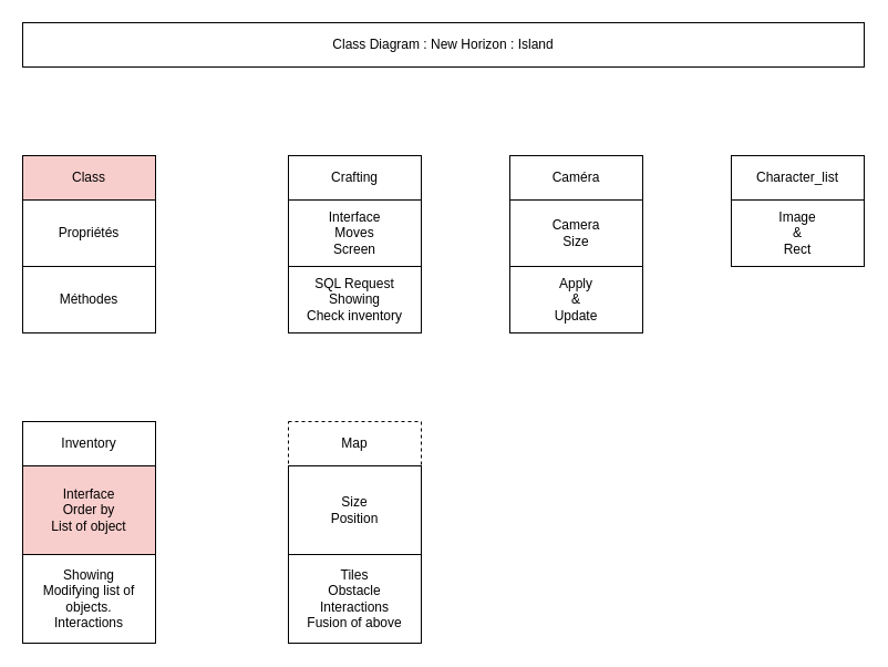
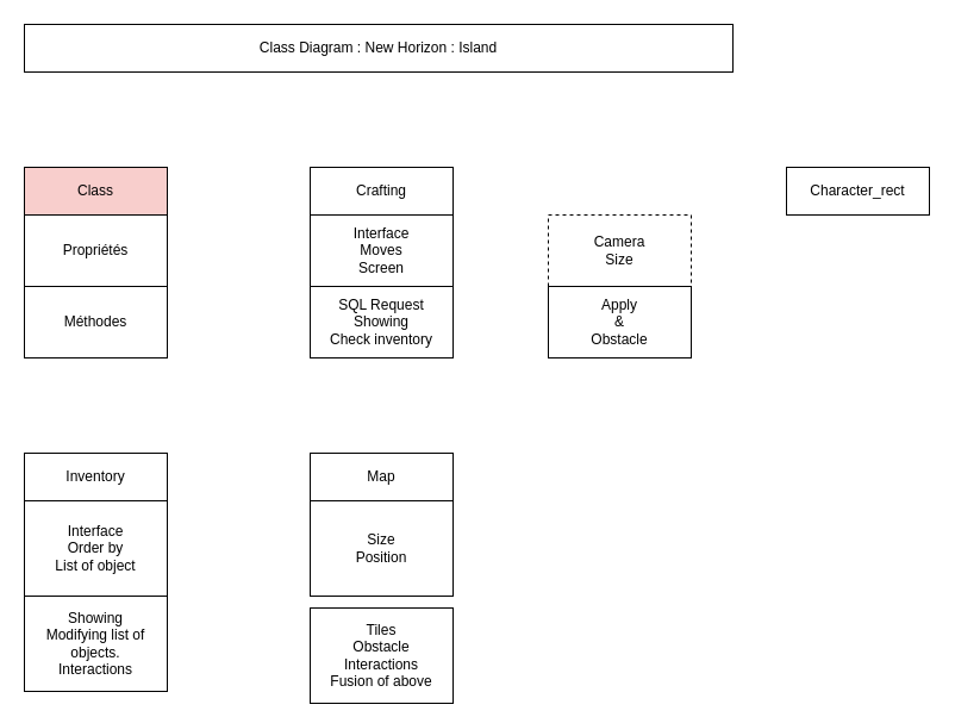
- <mxCell id="2" value="Class Diagram : New Horizon : Island" style="rounded=0;whiteSpace=wrap;html=1;" parent="1" vertex="1"><mxGeometry x="20" width="760" height="40" as="geometry" y="20" /></mxCell>
+ <mxCell id="2" value="Class Diagram : New Horizon : Island" style="rounded=0;whiteSpace=wrap;html=1;" parent="1" vertex="1"><mxGeometry x="20" y="20" width="595" height="40" as="geometry" /></mxCell>
- <mxCell id="9" value="Caméra" style="rounded=0;whiteSpace=wrap;html=1;" vertex="1" parent="1"><mxGeometry x="460" y="140" width="120" height="40" as="geometry" /></mxCell>
- <mxCell id="12" value="Character_list" style="rounded=0;whiteSpace=wrap;html=1;" vertex="1" parent="1"><mxGeometry x="660" y="140" width="120" height="40" as="geometry" /></mxCell>
+ <mxCell id="12" value="Character_rect" style="rounded=0;whiteSpace=wrap;html=1;" vertex="1" parent="1"><mxGeometry x="660" y="140" width="120" height="40" as="geometry" /></mxCell>
- <mxCell id="10" value="Camera&lt;br&gt;Size" style="rounded=0;whiteSpace=wrap;html=1;" vertex="1" parent="1"><mxGeometry x="460" y="180" width="120" height="60" as="geometry" /></mxCell>
+ <mxCell id="10" value="Camera&lt;br&gt;Size" style="rounded=0;whiteSpace=wrap;html=1;dashed=1;" vertex="1" parent="1"><mxGeometry x="460" y="180" width="120" height="60" as="geometry" /></mxCell>
- <mxCell id="13" value="Image&lt;br&gt;&amp;amp;&lt;br&gt;Rect" style="rounded=0;whiteSpace=wrap;html=1;" vertex="1" parent="1"><mxGeometry x="660" y="180" width="120" height="60" as="geometry" /></mxCell>
- <mxCell id="11" value="Apply&lt;br&gt;&amp;amp;&lt;br&gt;Update" style="rounded=0;whiteSpace=wrap;html=1;" vertex="1" parent="1"><mxGeometry x="460" y="240" width="120" height="60" as="geometry" /></mxCell>
+ <mxCell id="11" value="Apply&lt;br&gt;&amp;amp;&lt;br&gt;Obstacle" style="rounded=0;whiteSpace=wrap;html=1;" vertex="1" parent="1"><mxGeometry x="460" y="240" width="120" height="60" as="geometry" /></mxCell>
- <mxCell id="17" value="Map" style="rounded=0;whiteSpace=wrap;html=1;dashed=1;" vertex="1" parent="1"><mxGeometry x="260" y="380" width="120" height="40" as="geometry" /></mxCell>
+ <mxCell id="17" value="Map" style="rounded=0;whiteSpace=wrap;html=1;" vertex="1" parent="1"><mxGeometry x="260" y="380" width="120" height="40" as="geometry" /></mxCell>
- <mxCell id="15" value="Interface&lt;br&gt;Order by&lt;br&gt;List of object" style="rounded=0;whiteSpace=wrap;html=1;fillColor=#f8cecc;" vertex="1" parent="1"><mxGeometry x="20" y="420" width="120" height="80" as="geometry" /></mxCell>
+ <mxCell id="15" value="Interface&lt;br&gt;Order by&lt;br&gt;List of object" style="rounded=0;whiteSpace=wrap;html=1;" vertex="1" parent="1"><mxGeometry x="20" y="420" width="120" height="80" as="geometry" /></mxCell>
- <mxCell id="19" value="Tiles&lt;br&gt;Obstacle&lt;br&gt;Interactions&lt;br&gt;Fusion of above" style="rounded=0;whiteSpace=wrap;html=1;" vertex="1" parent="1"><mxGeometry x="260" y="500" width="120" height="80" as="geometry" /></mxCell>
+ <mxCell id="19" value="Tiles&lt;br&gt;Obstacle&lt;br&gt;Interactions&lt;br&gt;Fusion of above" style="rounded=0;whiteSpace=wrap;html=1;" vertex="1" parent="1"><mxGeometry x="260" y="510" width="120" height="80" as="geometry" /></mxCell>
